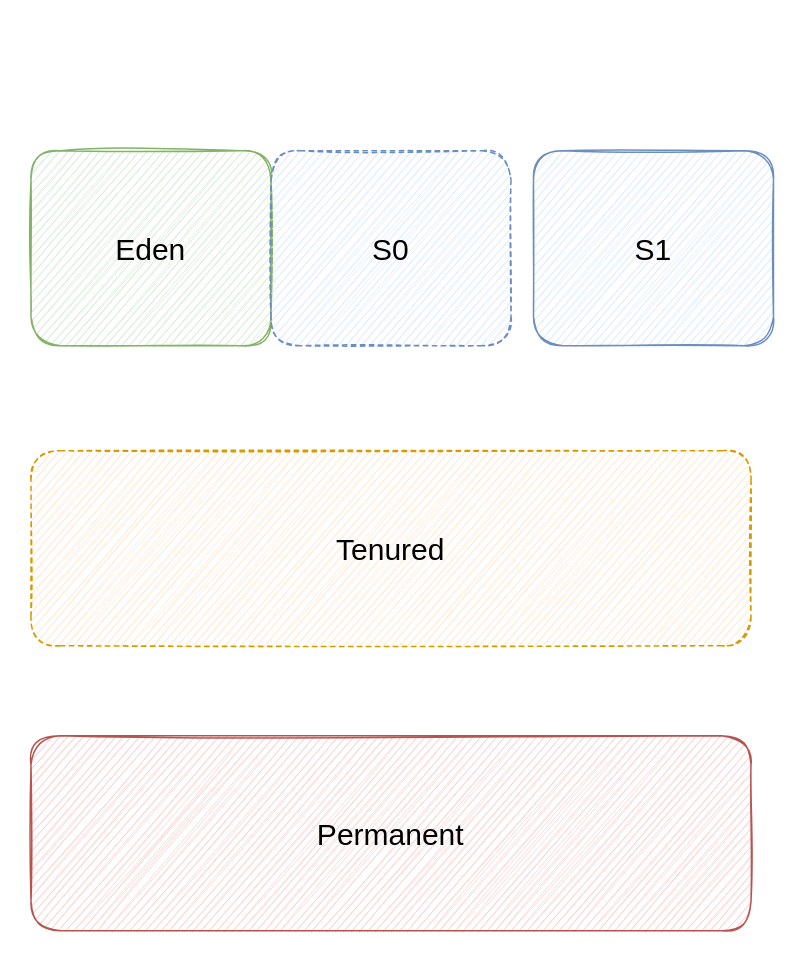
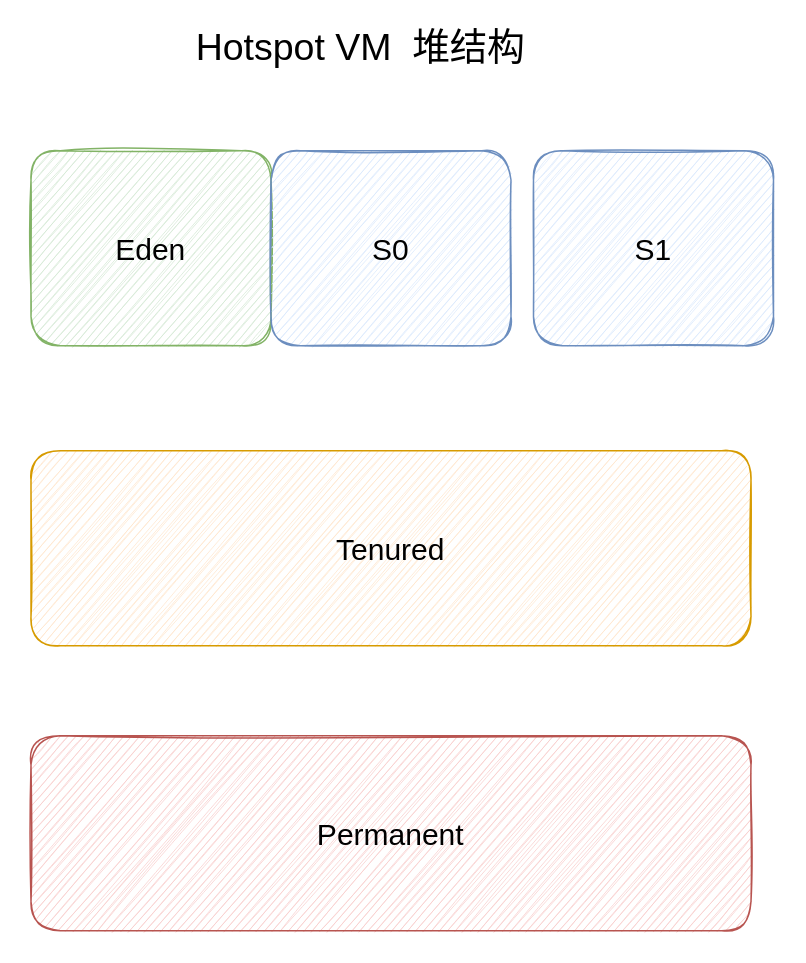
+ <mxCell id="7" value="Hotspot VM&amp;nbsp; 堆结构" style="text;html=1;strokeColor=none;fillColor=none;align=center;verticalAlign=middle;whiteSpace=wrap;rounded=0;fontSize=25;" vertex="1" parent="1"><mxGeometry x="100" y="20" width="280" height="20" as="geometry" /></mxCell>
- <mxCell id="3" value="S0" style="rounded=1;whiteSpace=wrap;html=1;fillColor=#dae8fc;strokeColor=#6c8ebf;sketch=1;fontSize=20;dashed=1;" vertex="1" parent="1"><mxGeometry x="180" y="100" width="160" height="130" as="geometry" /></mxCell>
+ <mxCell id="3" value="S0" style="rounded=1;whiteSpace=wrap;html=1;fillColor=#dae8fc;strokeColor=#6c8ebf;sketch=1;fontSize=20;" vertex="1" parent="1"><mxGeometry x="180" y="100" width="160" height="130" as="geometry" /></mxCell>
- <mxCell id="5" value="Tenured" style="rounded=1;whiteSpace=wrap;html=1;fillColor=#ffe6cc;strokeColor=#d79b00;sketch=1;fontSize=20;dashed=1;" vertex="1" parent="1"><mxGeometry x="20" y="300" width="480" height="130" as="geometry" /></mxCell>
+ <mxCell id="5" value="Tenured" style="rounded=1;whiteSpace=wrap;html=1;fillColor=#ffe6cc;strokeColor=#d79b00;sketch=1;fontSize=20;" vertex="1" parent="1"><mxGeometry x="20" y="300" width="480" height="130" as="geometry" /></mxCell>
